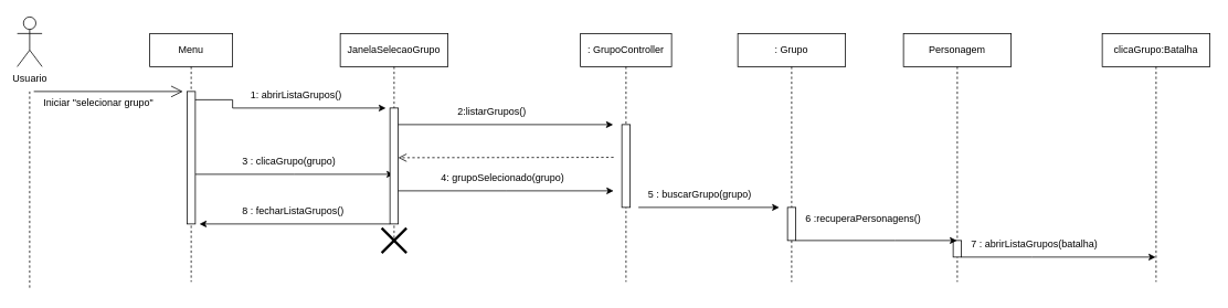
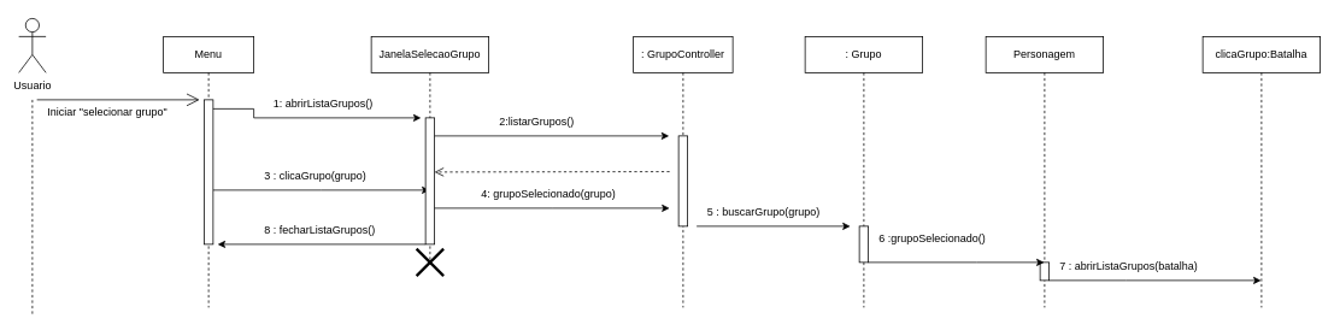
- <mxCell id="31" value="6 :recuperaPersonagens()" style="text;whiteSpace=wrap;html=1;" vertex="1" parent="1"><mxGeometry x="970" y="250" width="180" height="30" as="geometry" /></mxCell>
+ <mxCell id="31" value="6 :grupoSelecionado()" style="text;whiteSpace=wrap;html=1;" vertex="1" parent="1"><mxGeometry x="970" y="250" width="180" height="30" as="geometry" /></mxCell>
